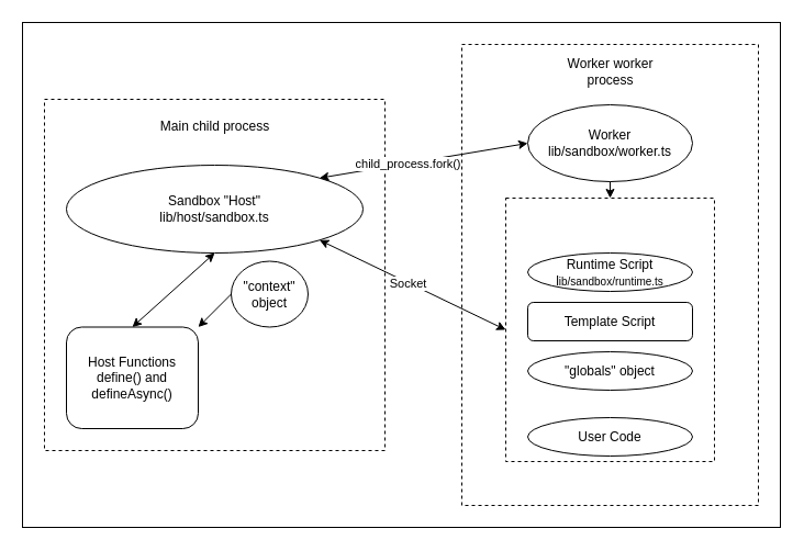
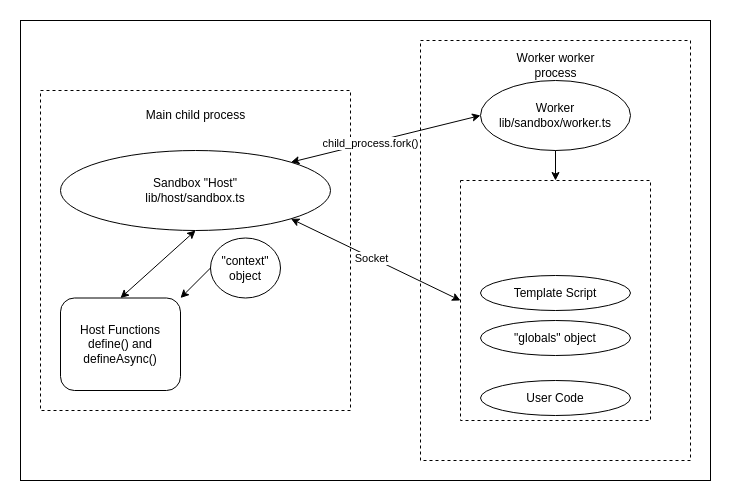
- <mxCell id="6" value="Worker&lt;br&gt;lib/sandbox/worker.ts" style="ellipse;whiteSpace=wrap;html=1;" vertex="1" parent="1"><mxGeometry x="480" y="95" width="150" height="70" as="geometry" /></mxCell>
+ <mxCell id="6" value="Worker&lt;br&gt;lib/sandbox/worker.ts" style="ellipse;whiteSpace=wrap;html=1;" vertex="1" parent="1"><mxGeometry x="480" y="80" width="150" height="70" as="geometry" /></mxCell>
- <mxCell id="14" value="Runtime Script&lt;br&gt;l&lt;font style=&quot;font-size: 10px;&quot;&gt;ib/sandbox/runtime.ts&lt;/font&gt;" style="ellipse;whiteSpace=wrap;html=1;" vertex="1" parent="1"><mxGeometry x="480" y="230" width="150" height="35" as="geometry" /></mxCell>
- <mxCell id="16" value="Template Script" style="whiteSpace=wrap;html=1;rounded=1;" vertex="1" parent="1"><mxGeometry x="480" y="275" width="150" height="35" as="geometry" /></mxCell>
+ <mxCell id="16" value="Template Script" style="ellipse;whiteSpace=wrap;html=1;" vertex="1" parent="1"><mxGeometry x="480" y="275" width="150" height="35" as="geometry" /></mxCell>
